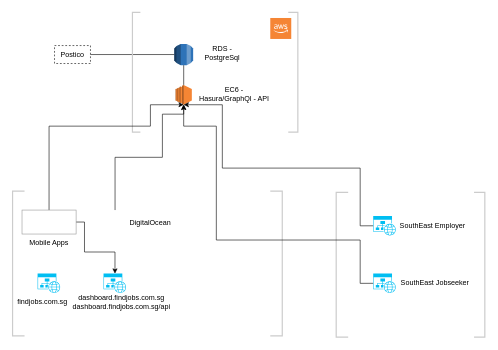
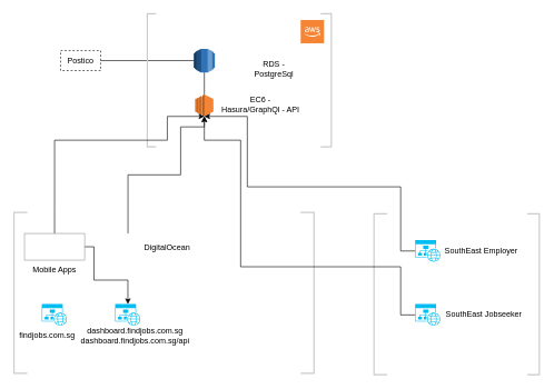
- <mxCell id="4" value="&lt;div&gt;RDS - PostgreSql&lt;/div&gt;" style="text;html=1;strokeColor=none;fillColor=none;align=center;verticalAlign=middle;whiteSpace=wrap;rounded=0;" vertex="1" parent="1"><mxGeometry x="339.76" y="72.75" width="60" height="30" as="geometry" /></mxCell>
+ <mxCell id="4" value="&lt;div&gt;RDS - PostgreSql&lt;/div&gt;" style="text;html=1;strokeColor=none;fillColor=none;align=center;verticalAlign=middle;whiteSpace=wrap;rounded=0;" vertex="1" parent="1"><mxGeometry x="379.76" y="87.75" width="60" height="30" as="geometry" /></mxCell>
